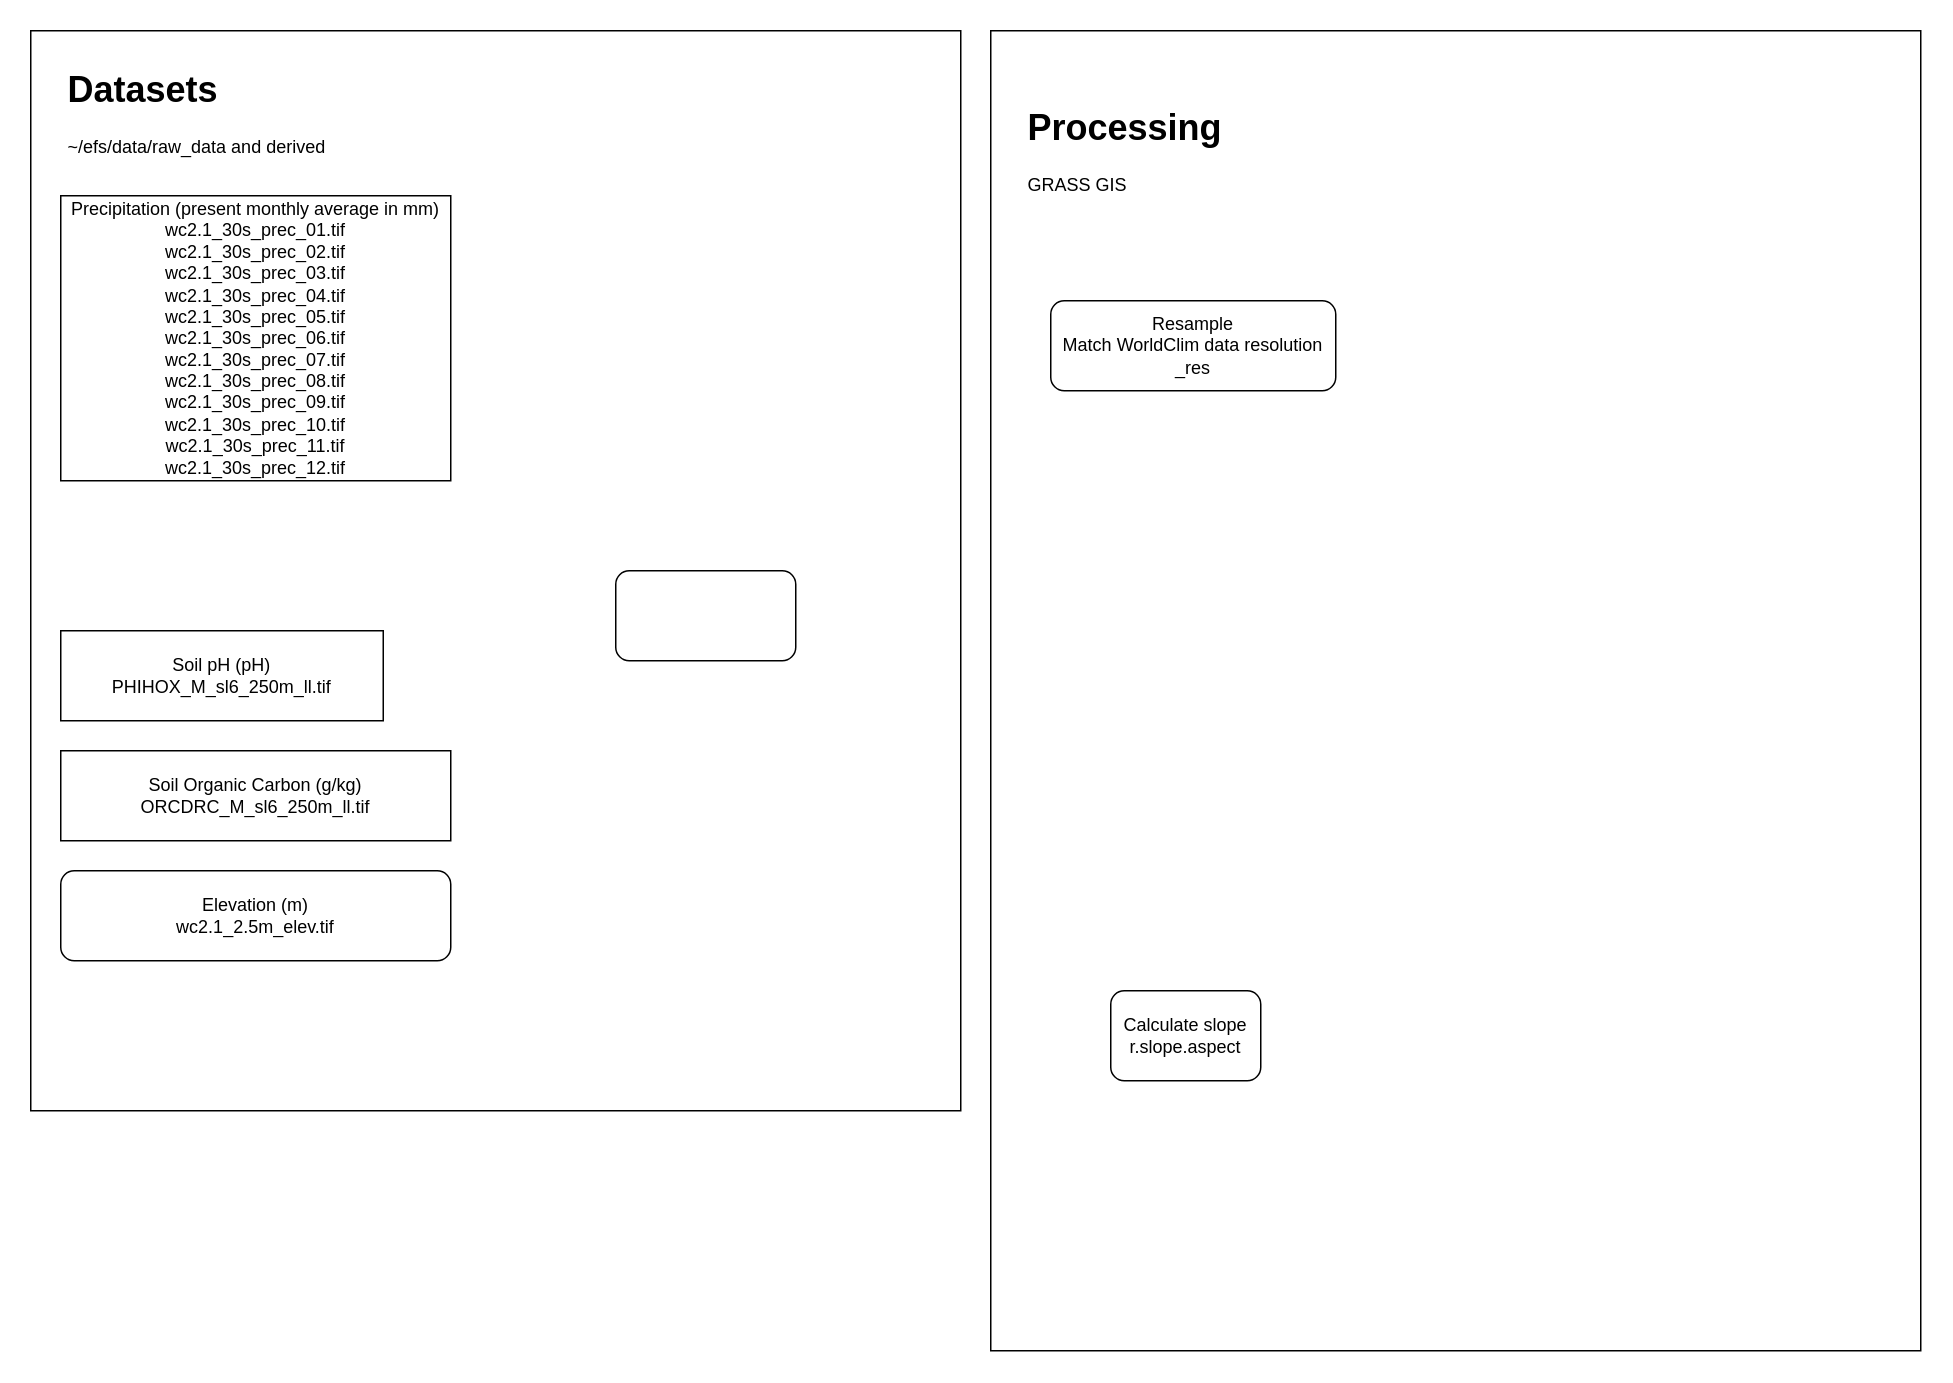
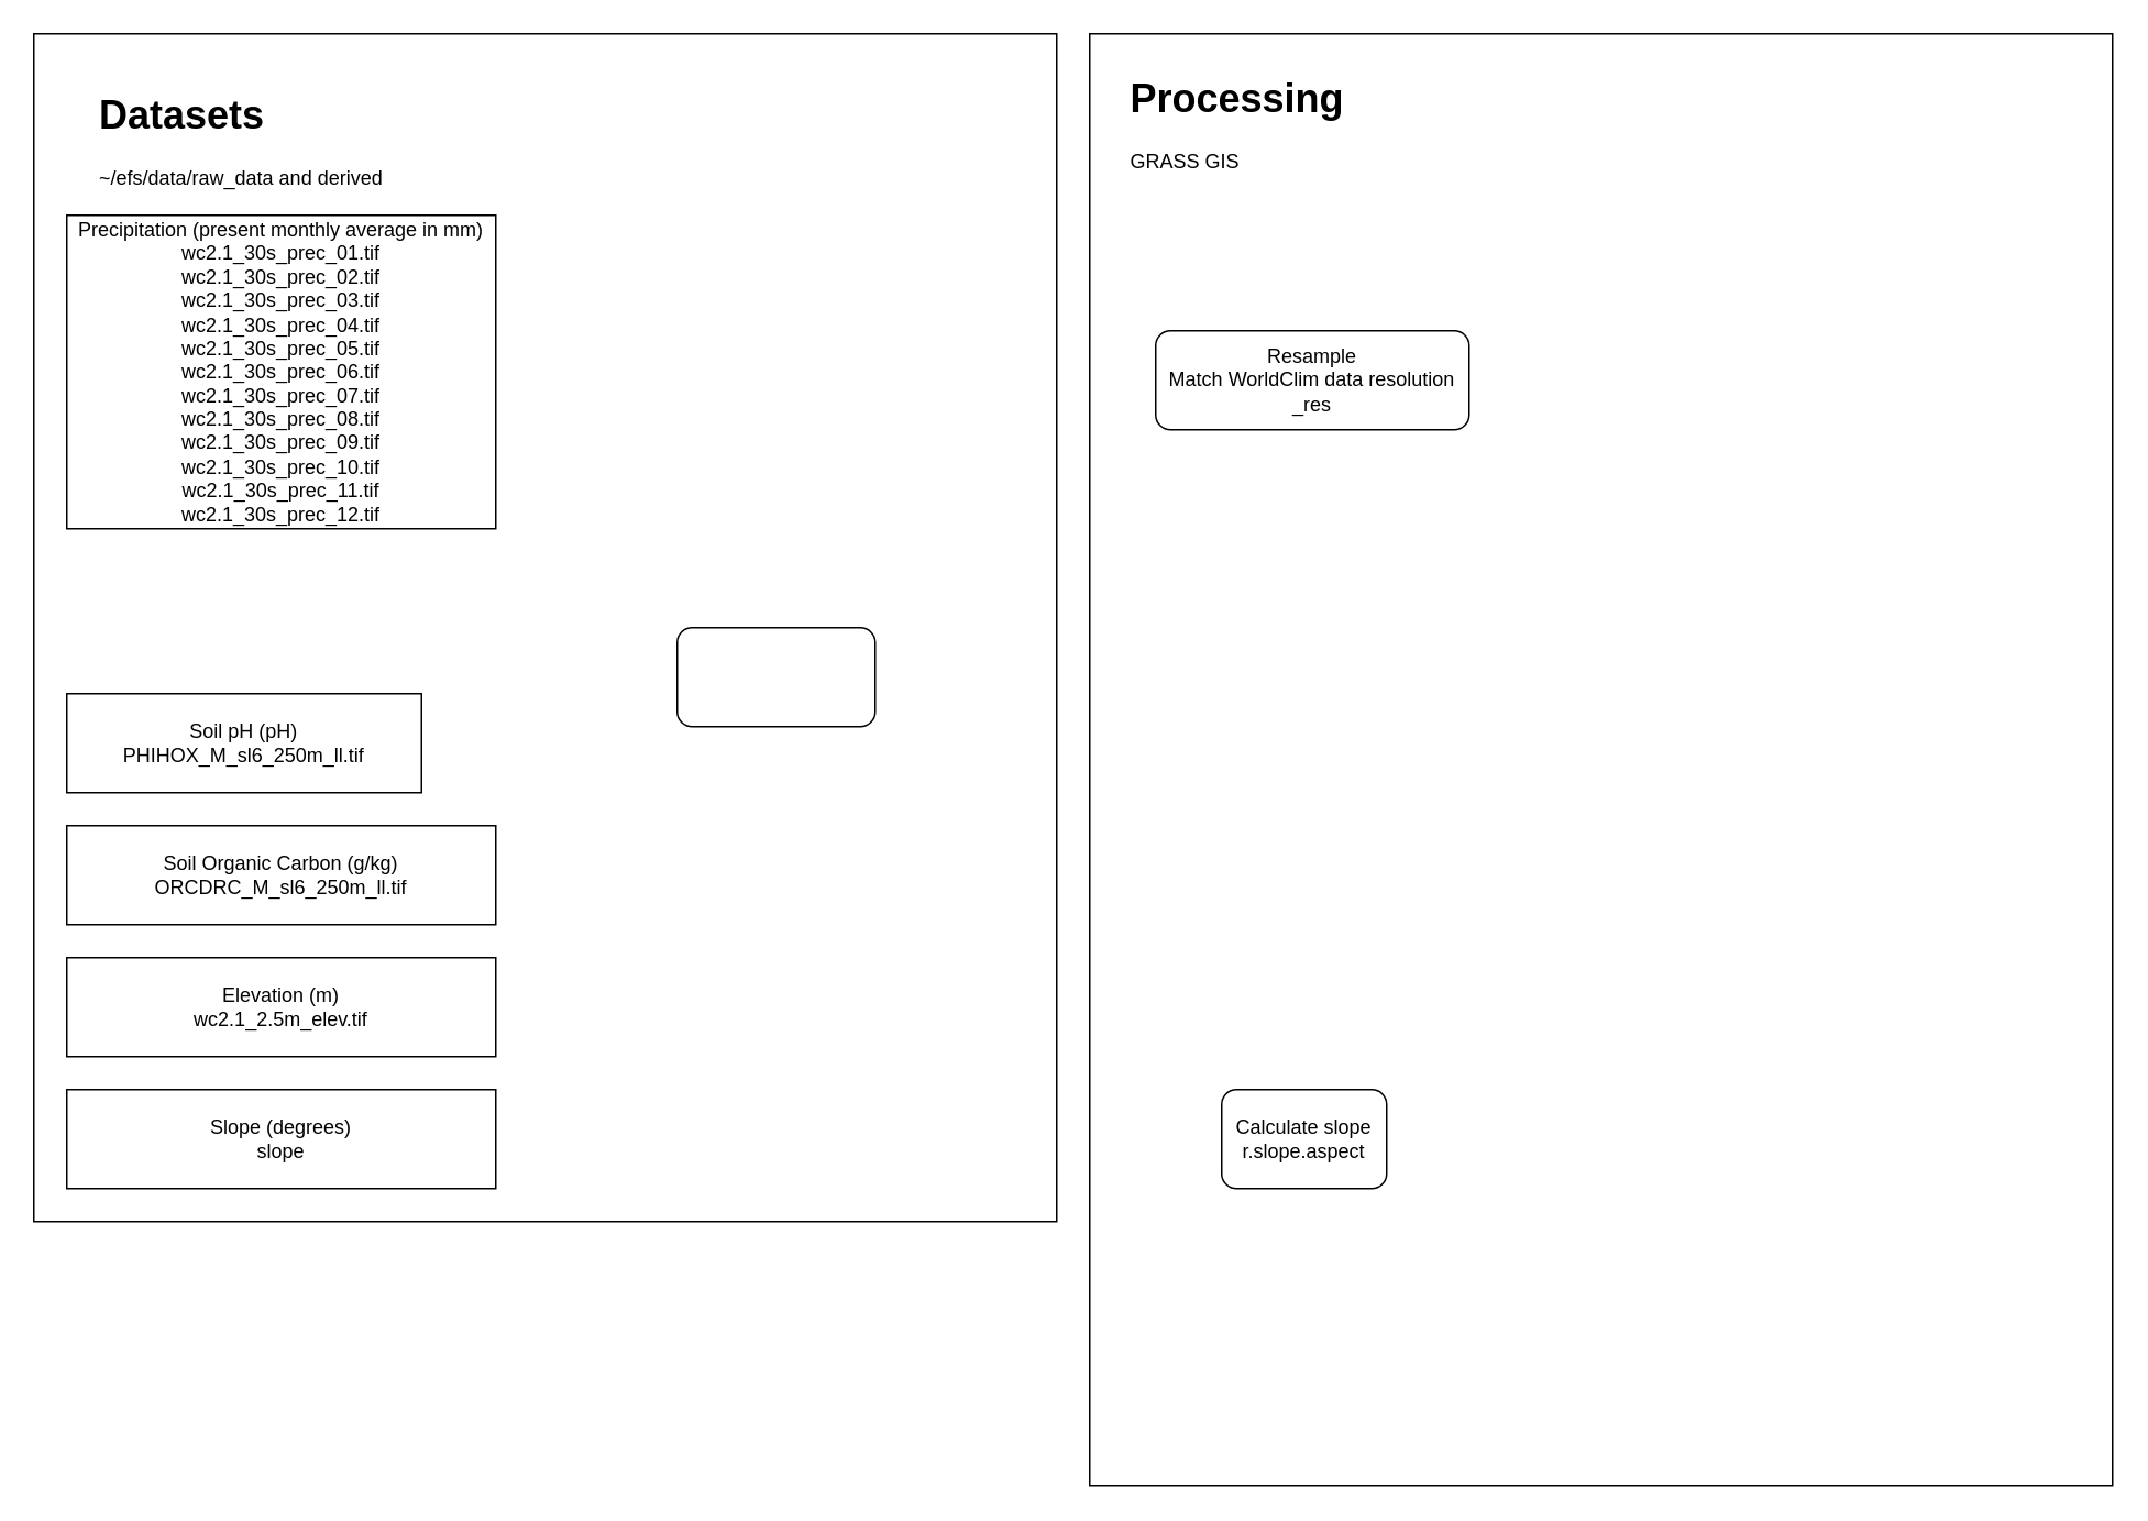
- <mxCell id="6" value="&lt;h1&gt;Datasets&lt;/h1&gt;&lt;p&gt;~/efs/data/raw_data and derived&lt;/p&gt;" style="text;html=1;strokeColor=none;fillColor=none;spacing=5;spacingTop=-20;whiteSpace=wrap;overflow=hidden;rounded=0;" vertex="1" parent="1"><mxGeometry x="40" y="40" width="190" height="70" as="geometry" /></mxCell>
+ <mxCell id="6" value="&lt;h1&gt;Datasets&lt;/h1&gt;&lt;p&gt;~/efs/data/raw_data and derived&lt;/p&gt;" style="text;html=1;strokeColor=none;fillColor=none;spacing=5;spacingTop=-20;whiteSpace=wrap;overflow=hidden;rounded=0;" vertex="1" parent="1"><mxGeometry x="55" y="50" width="190" height="70" as="geometry" /></mxCell>
- <mxCell id="11" value="&lt;h1&gt;Processing&lt;/h1&gt;&lt;p&gt;GRASS GIS&lt;/p&gt;" style="text;html=1;strokeColor=none;fillColor=none;spacing=5;spacingTop=-20;whiteSpace=wrap;overflow=hidden;rounded=0;" vertex="1" parent="1"><mxGeometry x="680" y="65" width="190" height="70" as="geometry" /></mxCell>
+ <mxCell id="11" value="&lt;h1&gt;Processing&lt;/h1&gt;&lt;p&gt;GRASS GIS&lt;/p&gt;" style="text;html=1;strokeColor=none;fillColor=none;spacing=5;spacingTop=-20;whiteSpace=wrap;overflow=hidden;rounded=0;" vertex="1" parent="1"><mxGeometry x="680" y="40" width="190" height="70" as="geometry" /></mxCell>
- <mxCell id="5" value="Elevation (m)&lt;br&gt;wc2.1_2.5m_elev.tif" style="whiteSpace=wrap;html=1;rounded=1;" vertex="1" parent="1"><mxGeometry x="40" y="580" width="260" height="60" as="geometry" /></mxCell>
+ <mxCell id="5" value="Elevation (m)&lt;br&gt;wc2.1_2.5m_elev.tif" style="rounded=0;whiteSpace=wrap;html=1;" vertex="1" parent="1"><mxGeometry x="40" y="580" width="260" height="60" as="geometry" /></mxCell>
+ <mxCell id="9" value="Slope (degrees)&lt;br&gt;slope" style="rounded=0;whiteSpace=wrap;html=1;" vertex="1" parent="1"><mxGeometry x="40" y="660" width="260" height="60" as="geometry" /></mxCell>
